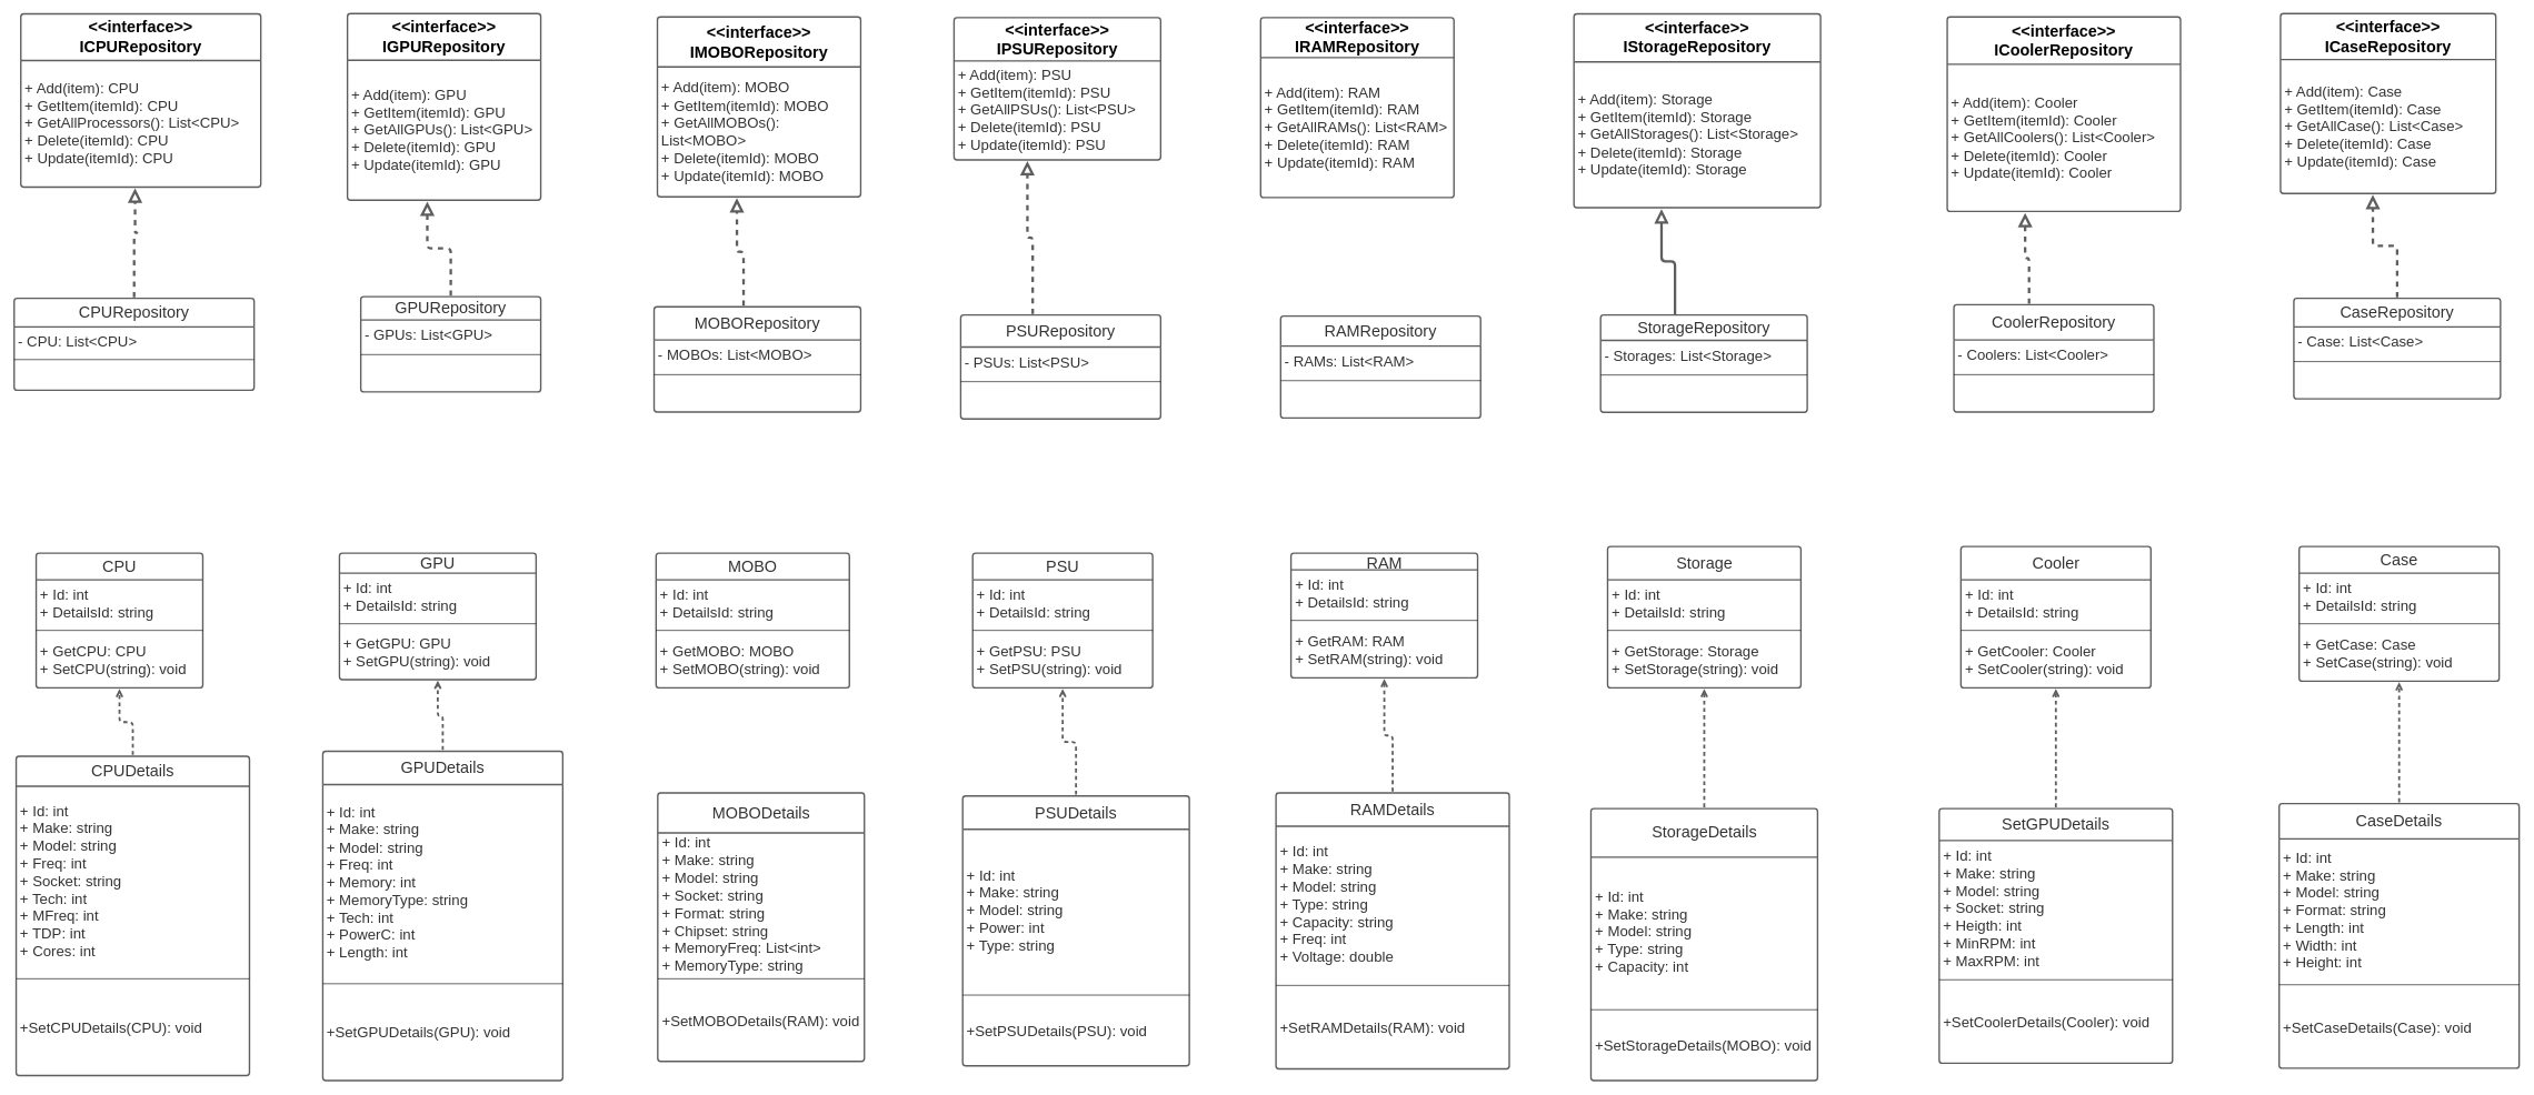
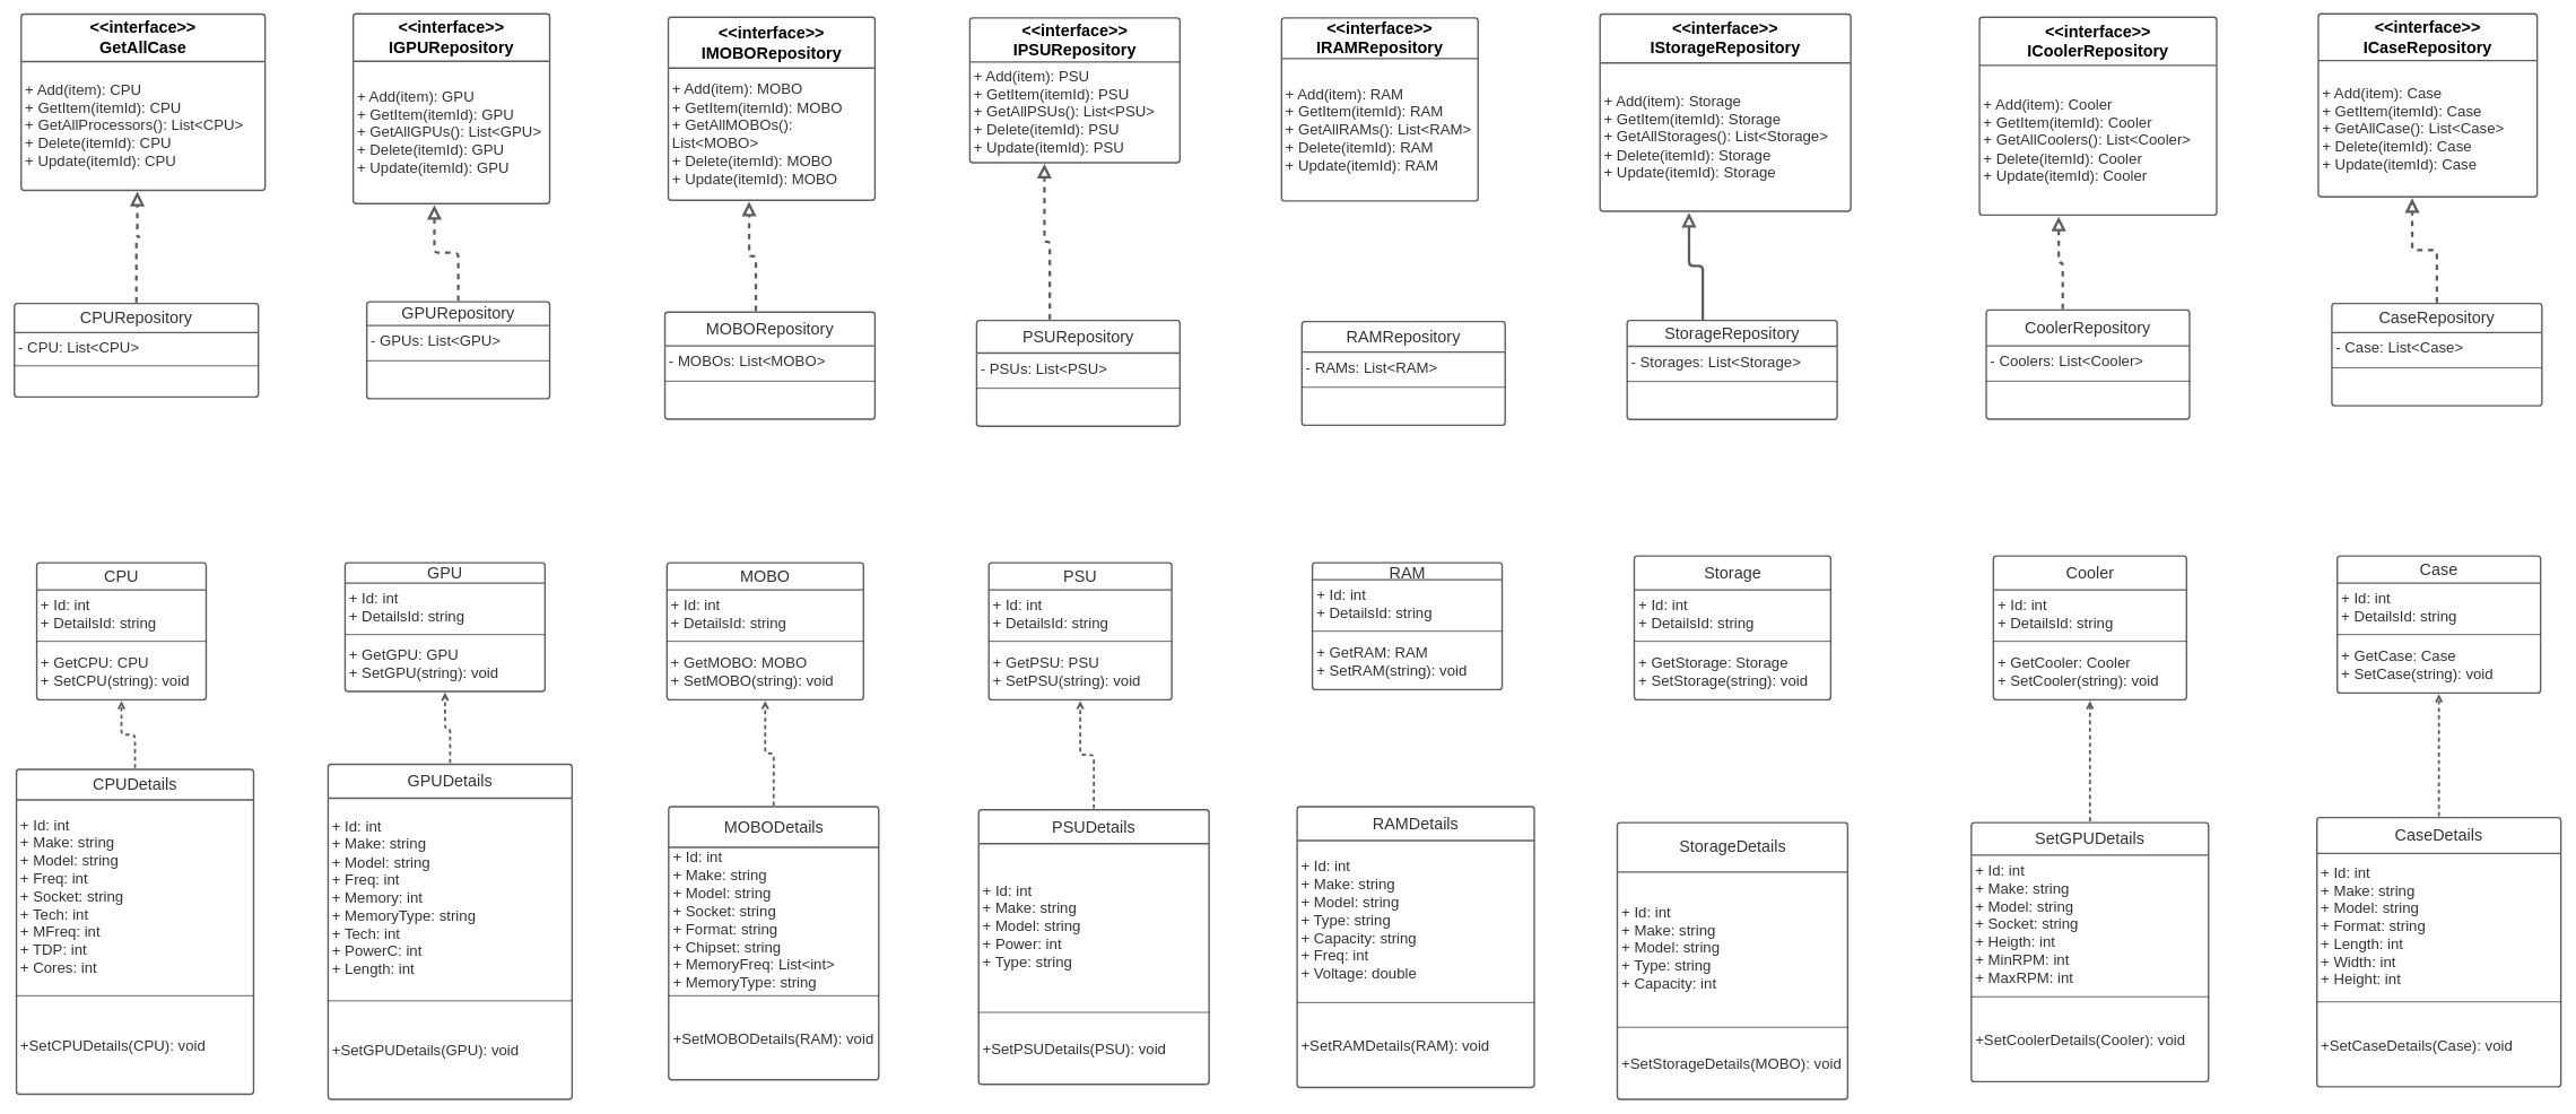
- <mxCell id="2" value="&lt;font style=&quot;font-size: 24px&quot;&gt;&amp;lt;&amp;lt;interface&amp;gt;&amp;gt;&lt;br&gt;ICPURepository&lt;/font&gt;" style="html=1;overflow=block;blockSpacing=1;whiteSpace=wrap;swimlane;childLayout=stackLayout;horizontal=1;horizontalStack=0;resizeParent=1;resizeParentMax=0;resizeLast=0;collapsible=0;fontStyle=0;marginBottom=0;swimlaneFillColor=#ffffff;startSize=70;whiteSpace=wrap;fontSize=13;fontStyle=1;whiteSpace=wrap;align=center;spacing=0;strokeColor=#5e5e5e;strokeOpacity=100;rounded=1;absoluteArcSize=1;arcSize=9;strokeWidth=2.3;" vertex="1" parent="1"><mxGeometry x="30" y="20.38" width="360" height="260" as="geometry" /></mxCell>
+ <mxCell id="2" value="&lt;font style=&quot;font-size: 24px&quot;&gt;&amp;lt;&amp;lt;interface&amp;gt;&amp;gt;&lt;br&gt;GetAllCase&lt;/font&gt;" style="html=1;overflow=block;blockSpacing=1;whiteSpace=wrap;swimlane;childLayout=stackLayout;horizontal=1;horizontalStack=0;resizeParent=1;resizeParentMax=0;resizeLast=0;collapsible=0;fontStyle=0;marginBottom=0;swimlaneFillColor=#ffffff;startSize=70;whiteSpace=wrap;fontSize=13;fontStyle=1;whiteSpace=wrap;align=center;spacing=0;strokeColor=#5e5e5e;strokeOpacity=100;rounded=1;absoluteArcSize=1;arcSize=9;strokeWidth=2.3;" vertex="1" parent="1"><mxGeometry x="30" y="20.38" width="360" height="260" as="geometry" /></mxCell>
- <mxCell id="101" value="" style="html=1;jettySize=18;whiteSpace=wrap;fontSize=13;strokeColor=#5E5E5E;dashed=1;fixDash=1;dashPattern=6 5;strokeWidth=3;rounded=1;arcSize=12;edgeStyle=orthogonalEdgeStyle;startArrow=none;;endArrow=open;;exitX=0.5;exitY=-0.005;exitPerimeter=0;entryX=0.5;entryY=1.007;entryPerimeter=0;" edge="1" parent="1" source="97" target="93"><mxGeometry width="100" height="100" relative="1" as="geometry"><Array as="points" /></mxGeometry></mxCell>
+ <mxCell id="92" value="" style="html=1;jettySize=18;whiteSpace=wrap;fontSize=13;strokeColor=#5E5E5E;dashed=1;fixDash=1;dashPattern=6 5;strokeWidth=3;rounded=1;arcSize=12;edgeStyle=orthogonalEdgeStyle;startArrow=none;;endArrow=open;;exitX=0.5;exitY=-0.004;exitPerimeter=0;entryX=0.5;entryY=1.007;entryPerimeter=0;" edge="1" parent="1" source="88" target="84"><mxGeometry width="100" height="100" relative="1" as="geometry"><Array as="points" /></mxGeometry></mxCell>
- <mxCell id="110" value="" style="html=1;jettySize=18;whiteSpace=wrap;fontSize=13;strokeColor=#5E5E5E;dashed=1;fixDash=1;dashPattern=6 5;strokeWidth=3;rounded=1;arcSize=12;edgeStyle=orthogonalEdgeStyle;startArrow=none;;endArrow=open;;exitX=0.5;exitY=-0.005;exitPerimeter=0;entryX=0.5;entryY=1.007;entryPerimeter=0;" edge="1" parent="1" source="106" target="102"><mxGeometry width="100" height="100" relative="1" as="geometry"><Array as="points" /></mxGeometry></mxCell>
